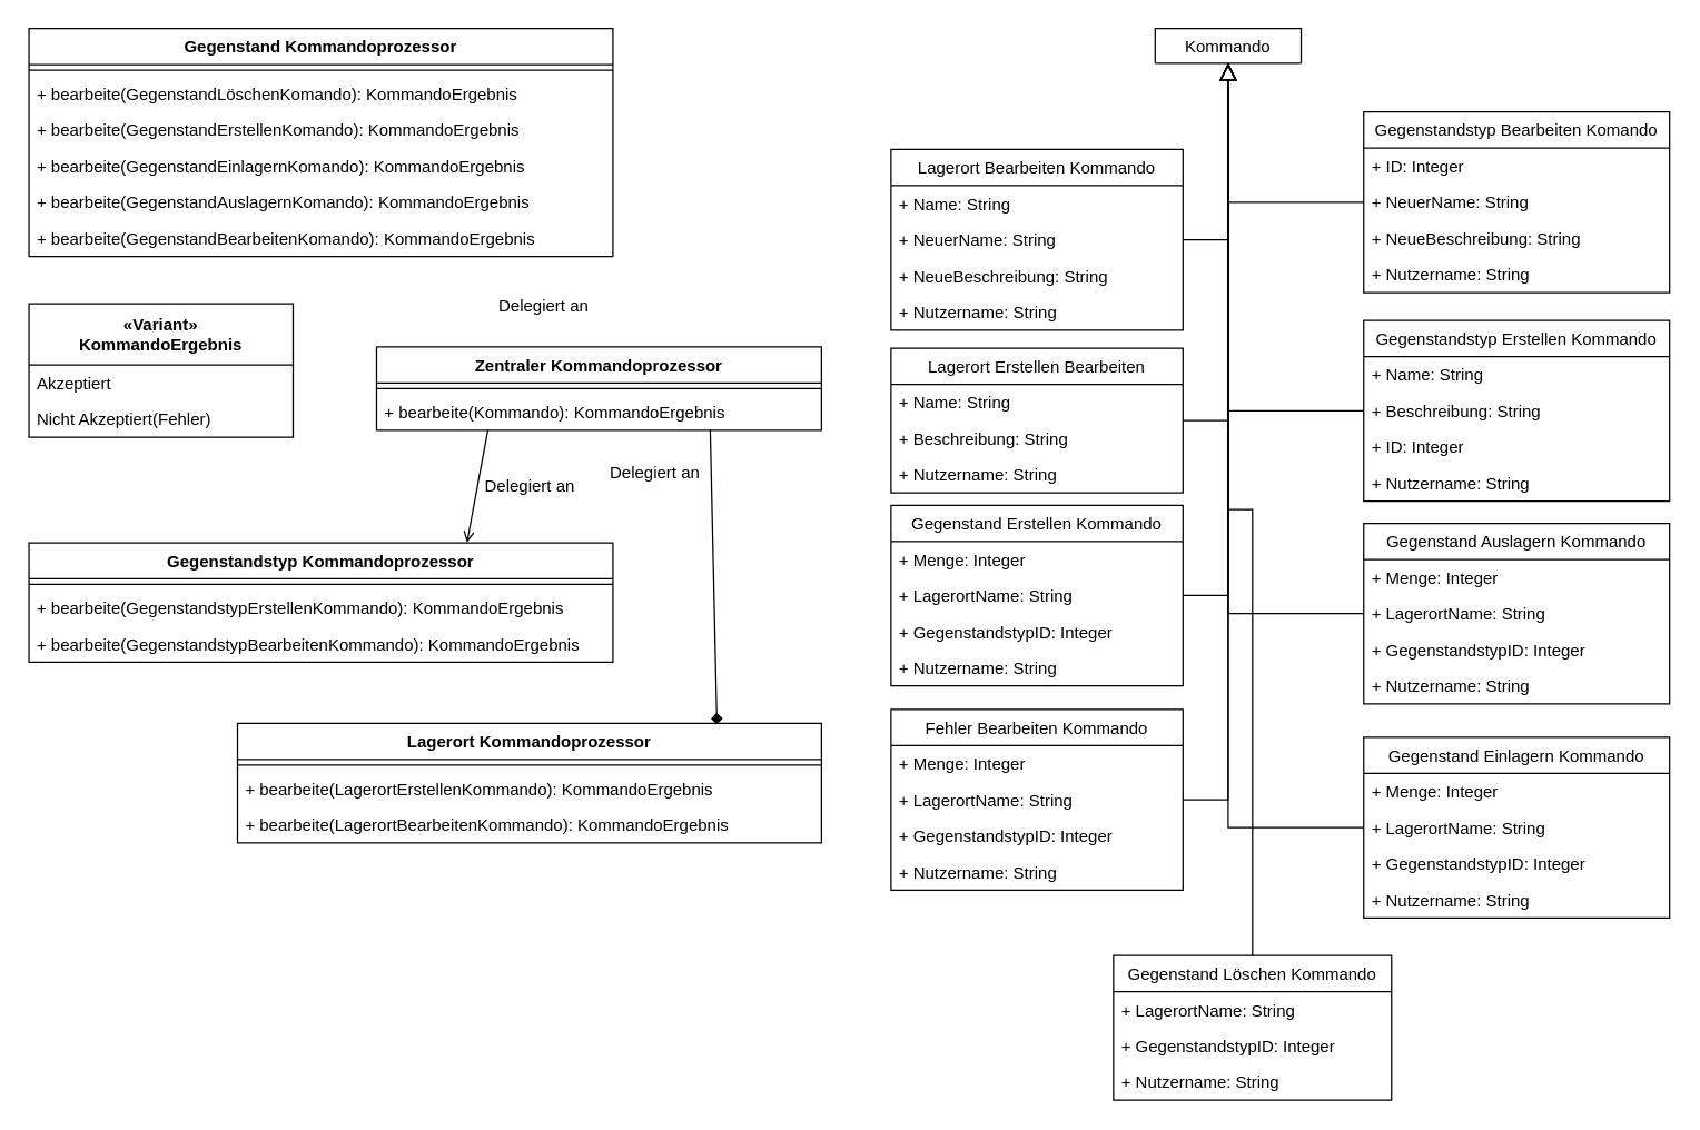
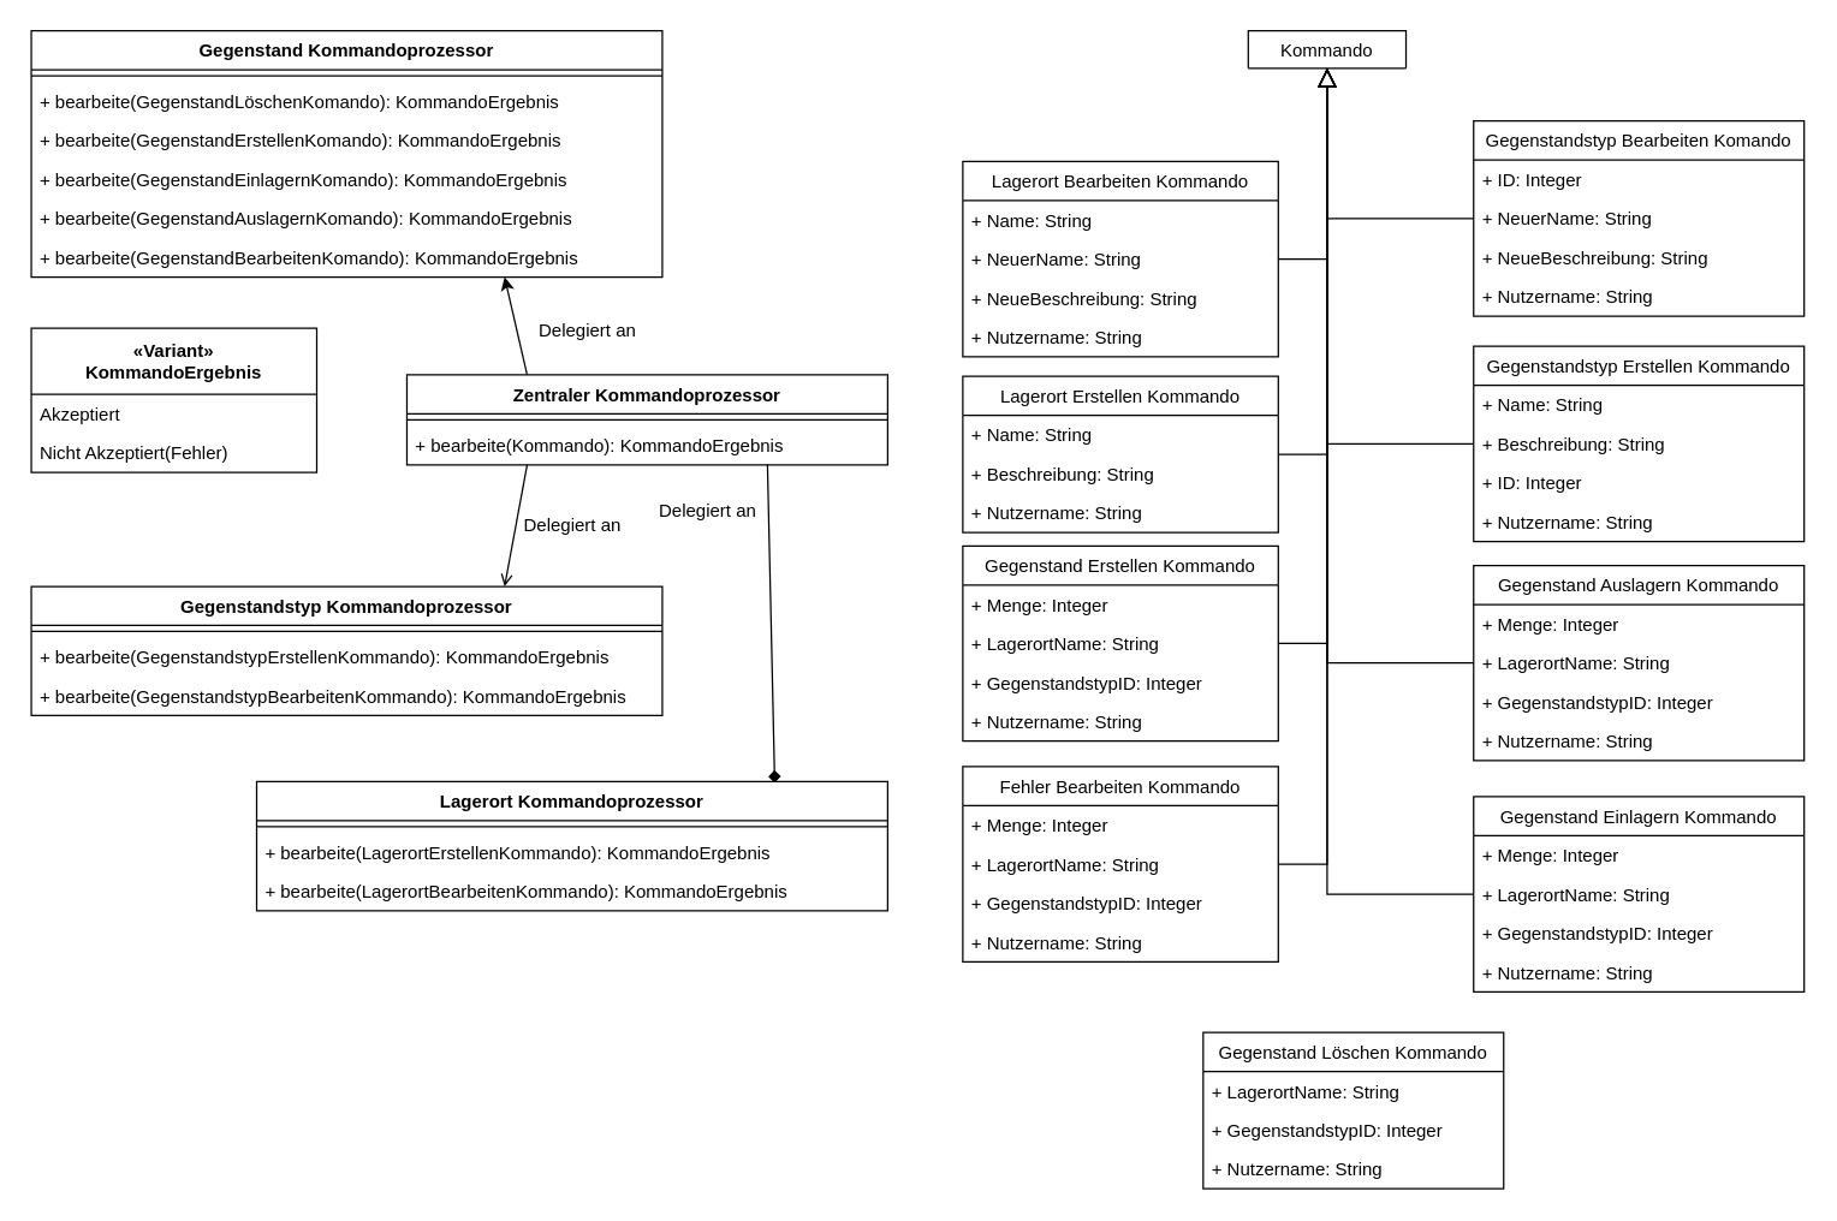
+ <mxCell id="2" style="edgeStyle=none;rounded=0;orthogonalLoop=1;jettySize=auto;html=1;exitX=0.75;exitY=1;exitDx=0;exitDy=0;entryX=0.25;entryY=0;entryDx=0;entryDy=0;startArrow=classic;startFill=1;endArrow=none;endFill=0;" edge="1" parent="1" source="3" target="15"><mxGeometry relative="1" as="geometry" /></mxCell>
- <mxCell id="34" value="Lagerort Erstellen Bearbeiten" style="swimlane;fontStyle=0;childLayout=stackLayout;horizontal=1;startSize=26;fillColor=none;horizontalStack=0;resizeParent=1;resizeParentMax=0;resizeLast=0;collapsible=1;marginBottom=0;strokeColor=#000000;" vertex="1" parent="1"><mxGeometry x="640" y="250" width="210" height="104" as="geometry" /></mxCell>
+ <mxCell id="34" value="Lagerort Erstellen Kommando" style="swimlane;fontStyle=0;childLayout=stackLayout;horizontal=1;startSize=26;fillColor=none;horizontalStack=0;resizeParent=1;resizeParentMax=0;resizeLast=0;collapsible=1;marginBottom=0;strokeColor=#000000;" vertex="1" parent="1"><mxGeometry x="640" y="250" width="210" height="104" as="geometry" /></mxCell>
- <mxCell id="29" style="edgeStyle=orthogonalEdgeStyle;rounded=0;orthogonalLoop=1;jettySize=auto;html=1;exitX=0.5;exitY=1;exitDx=0;exitDy=0;startArrow=block;startFill=0;startSize=10;endArrow=none;endFill=0;endSize=6;entryX=0.5;entryY=0;entryDx=0;entryDy=0;" edge="1" parent="1" source="38" target="69"><mxGeometry relative="1" as="geometry"><mxPoint x="900" y="600" as="targetPoint" /><Array as="points" /></mxGeometry></mxCell>
